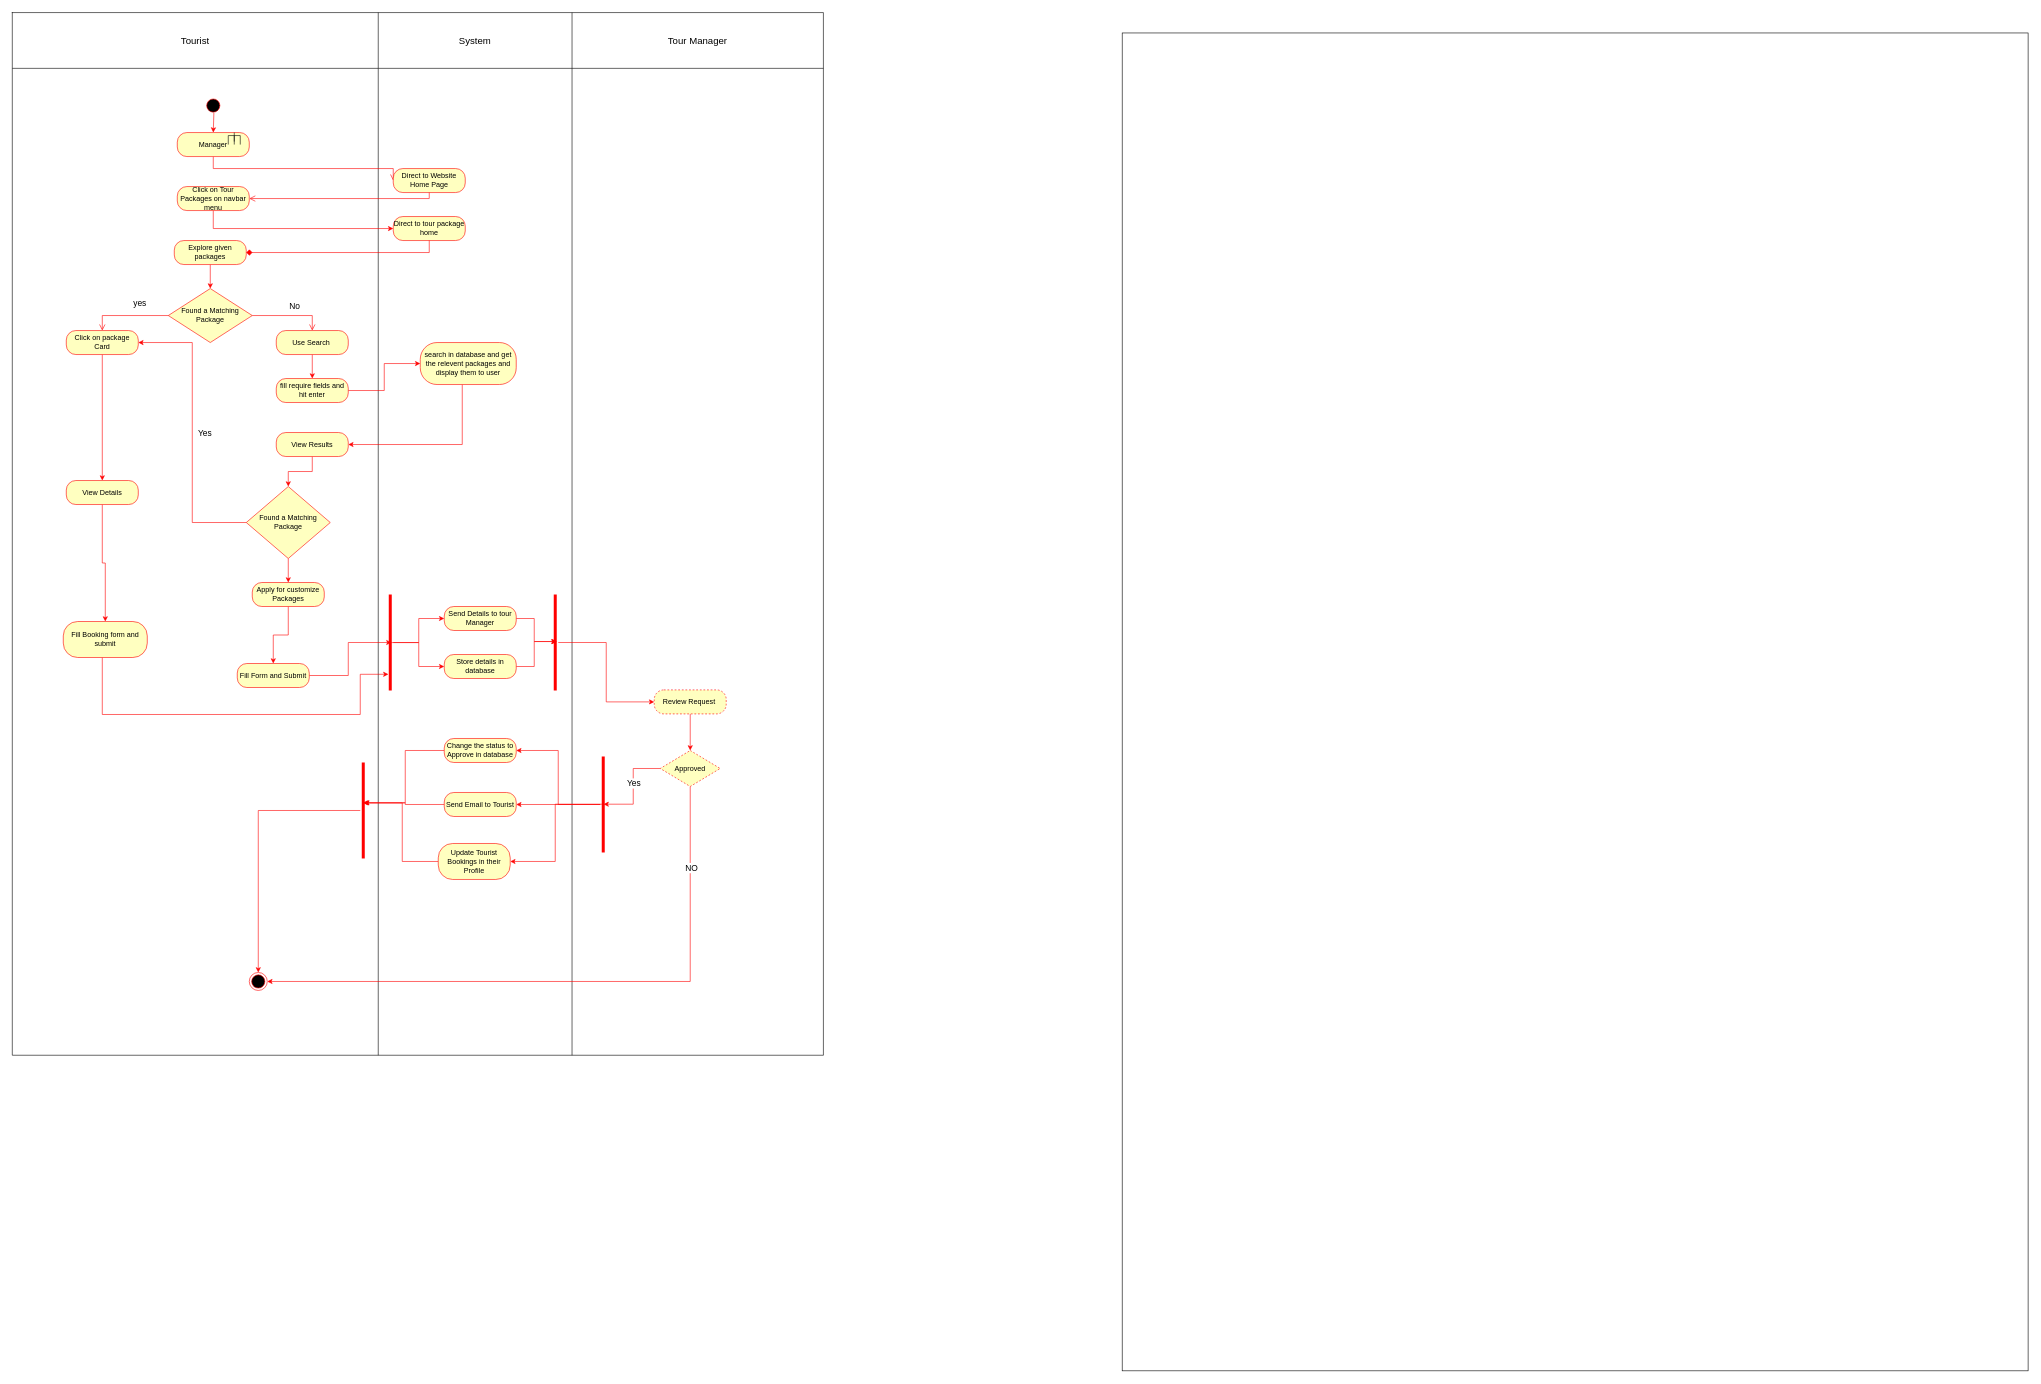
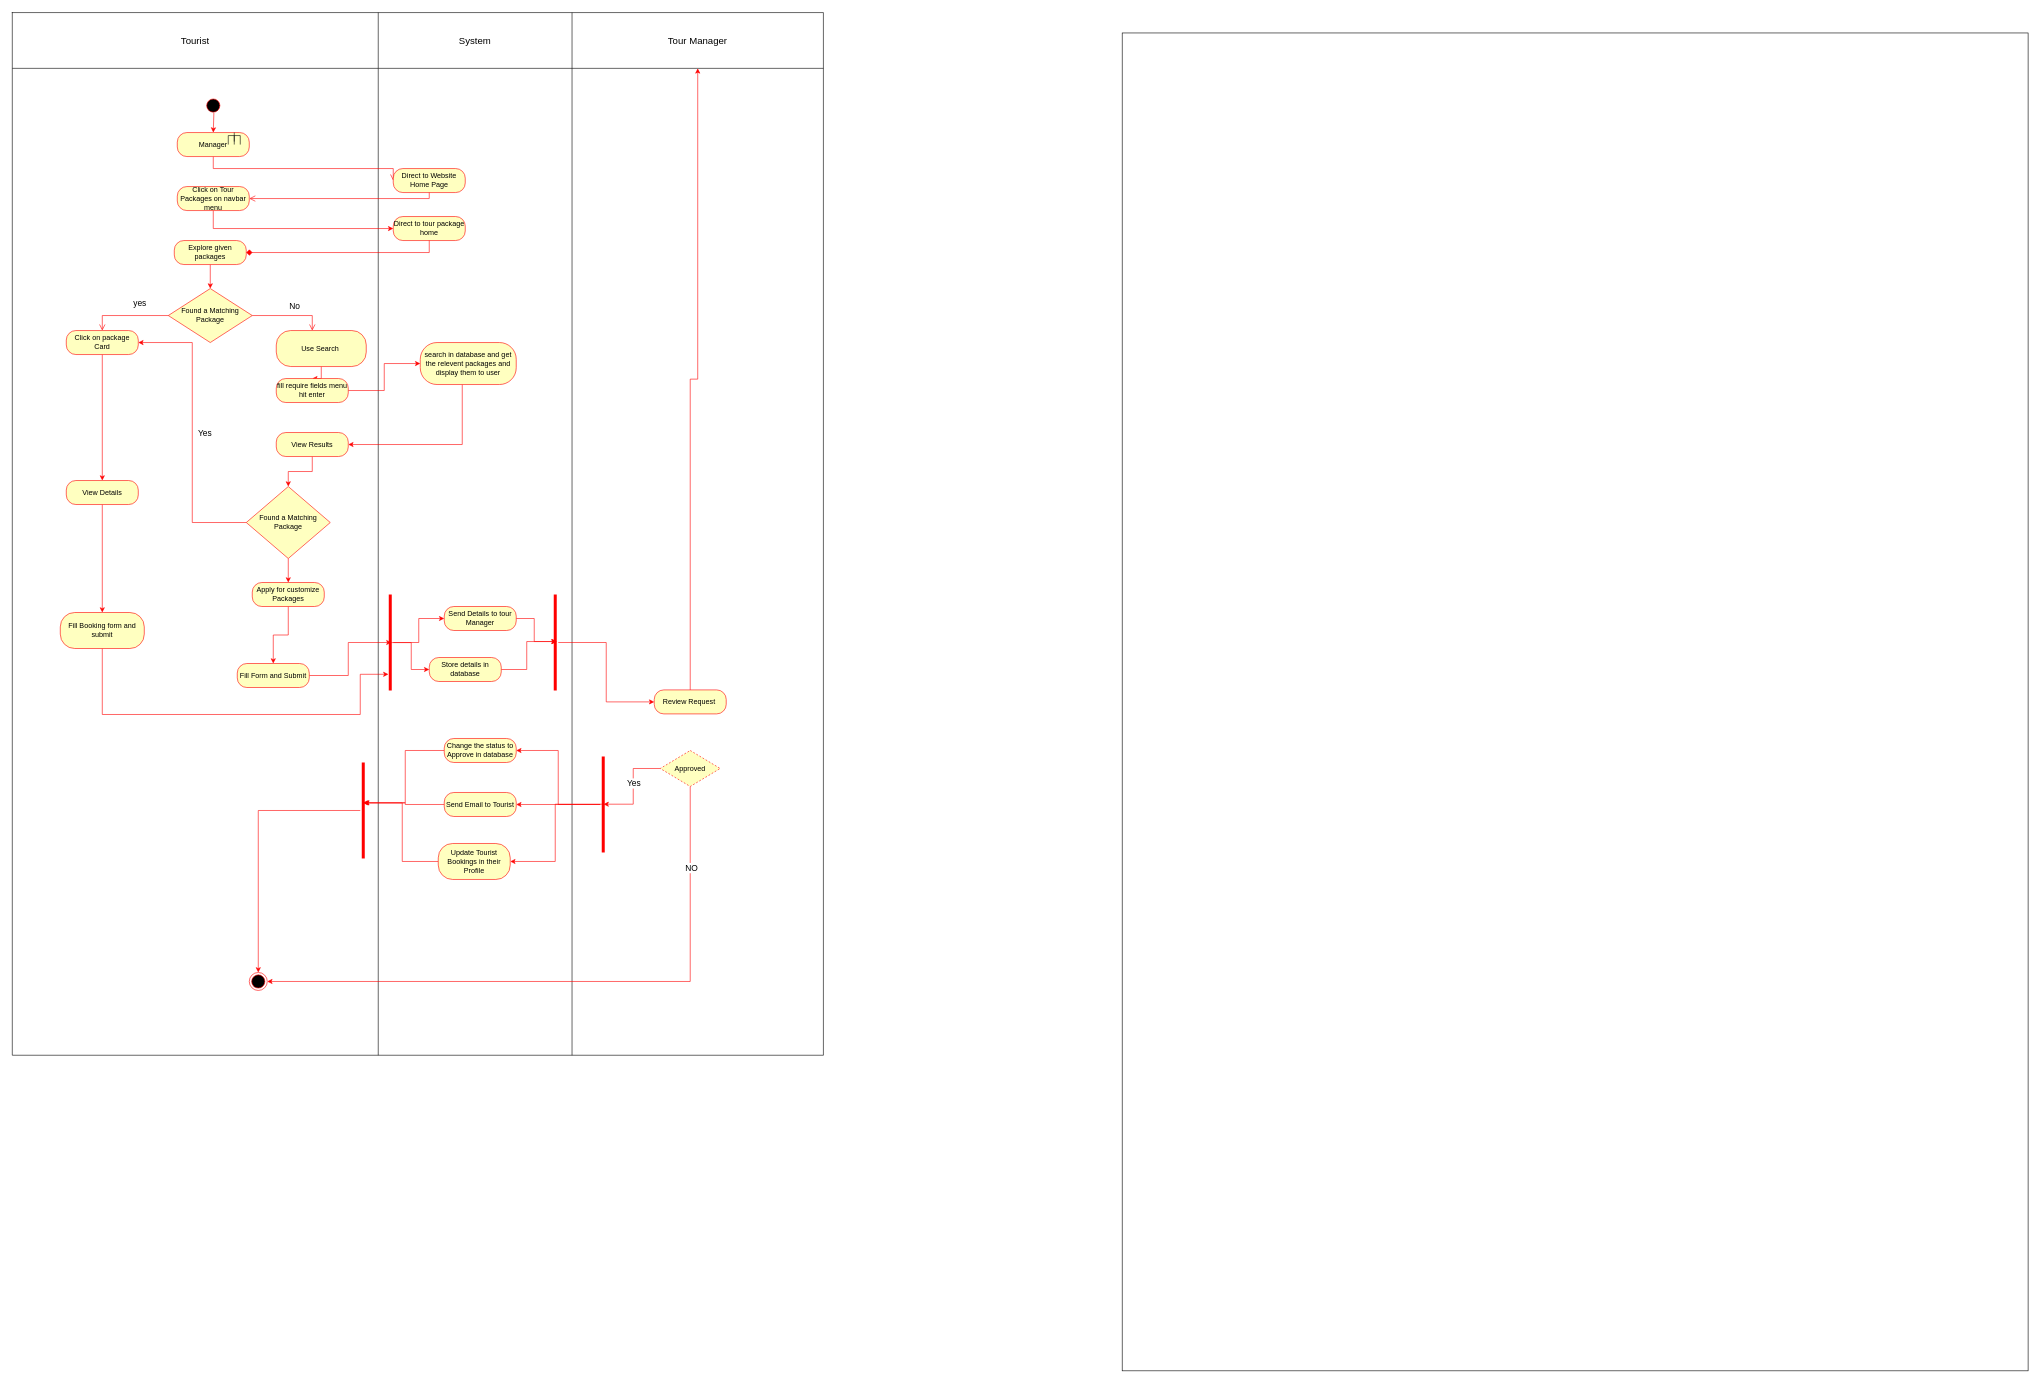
- <mxCell id="37" value="Use Search&amp;nbsp;" style="rounded=1;whiteSpace=wrap;html=1;arcSize=40;fontColor=#000000;fillColor=#ffffc0;strokeColor=#ff0000;" vertex="1" parent="1"><mxGeometry x="460" y="550" width="120" height="40" as="geometry" /></mxCell>
+ <mxCell id="37" value="Use Search&amp;nbsp;" style="rounded=1;whiteSpace=wrap;html=1;arcSize=40;fontColor=#000000;fillColor=#ffffc0;strokeColor=#ff0000;" vertex="1" parent="1"><mxGeometry x="460" y="550" width="150" height="60" as="geometry" /></mxCell>
- <mxCell id="39" value="fill require fields and hit enter" style="rounded=1;whiteSpace=wrap;html=1;arcSize=40;fontColor=#000000;fillColor=#ffffc0;strokeColor=#ff0000;" vertex="1" parent="1"><mxGeometry x="460" y="630" width="120" height="40" as="geometry" /></mxCell>
+ <mxCell id="39" value="fill require fields menu hit enter" style="rounded=1;whiteSpace=wrap;html=1;arcSize=40;fontColor=#000000;fillColor=#ffffc0;strokeColor=#ff0000;" vertex="1" parent="1"><mxGeometry x="460" y="630" width="120" height="40" as="geometry" /></mxCell>
- <mxCell id="71" value="Fill Booking form and submit" style="rounded=1;whiteSpace=wrap;html=1;arcSize=40;fontColor=#000000;fillColor=#ffffc0;strokeColor=#ff0000;" vertex="1" parent="1"><mxGeometry x="105" y="1035" width="140" height="60" as="geometry" /></mxCell>
+ <mxCell id="71" value="Fill Booking form and submit" style="rounded=1;whiteSpace=wrap;html=1;arcSize=40;fontColor=#000000;fillColor=#ffffc0;strokeColor=#ff0000;" vertex="1" parent="1"><mxGeometry x="100" y="1020" width="140" height="60" as="geometry" /></mxCell>
- <mxCell id="58" value="Store details in database" style="rounded=1;whiteSpace=wrap;html=1;arcSize=40;fontColor=#000000;fillColor=#ffffc0;strokeColor=#ff0000;" vertex="1" parent="1"><mxGeometry x="740" y="1090" width="120" height="40" as="geometry" /></mxCell>
+ <mxCell id="58" value="Store details in database" style="rounded=1;whiteSpace=wrap;html=1;arcSize=40;fontColor=#000000;fillColor=#ffffc0;strokeColor=#ff0000;" vertex="1" parent="1"><mxGeometry x="715" y="1095" width="120" height="40" as="geometry" /></mxCell>
- <mxCell id="60" value="Review Request&amp;nbsp;" style="rounded=1;whiteSpace=wrap;html=1;arcSize=40;fontColor=#000000;fillColor=#ffffc0;strokeColor=#ff0000;dashed=1;" vertex="1" parent="1"><mxGeometry x="1090" y="1149" width="120" height="40" as="geometry" /></mxCell>
+ <mxCell id="60" value="Review Request&amp;nbsp;" style="rounded=1;whiteSpace=wrap;html=1;arcSize=40;fontColor=#000000;fillColor=#ffffc0;strokeColor=#ff0000;" vertex="1" parent="1"><mxGeometry x="1090" y="1149" width="120" height="40" as="geometry" /></mxCell>
- <mxCell id="59" style="edgeStyle=orthogonalEdgeStyle;rounded=0;orthogonalLoop=1;jettySize=auto;html=1;strokeColor=#ff0000;" edge="1" parent="1" source="60" target="67"><mxGeometry relative="1" as="geometry" /></mxCell>
+ <mxCell id="59" style="edgeStyle=orthogonalEdgeStyle;rounded=0;orthogonalLoop=1;jettySize=auto;html=1;strokeColor=#ff0000;" edge="1" parent="1" source="60" target="6"><mxGeometry relative="1" as="geometry" /></mxCell>
